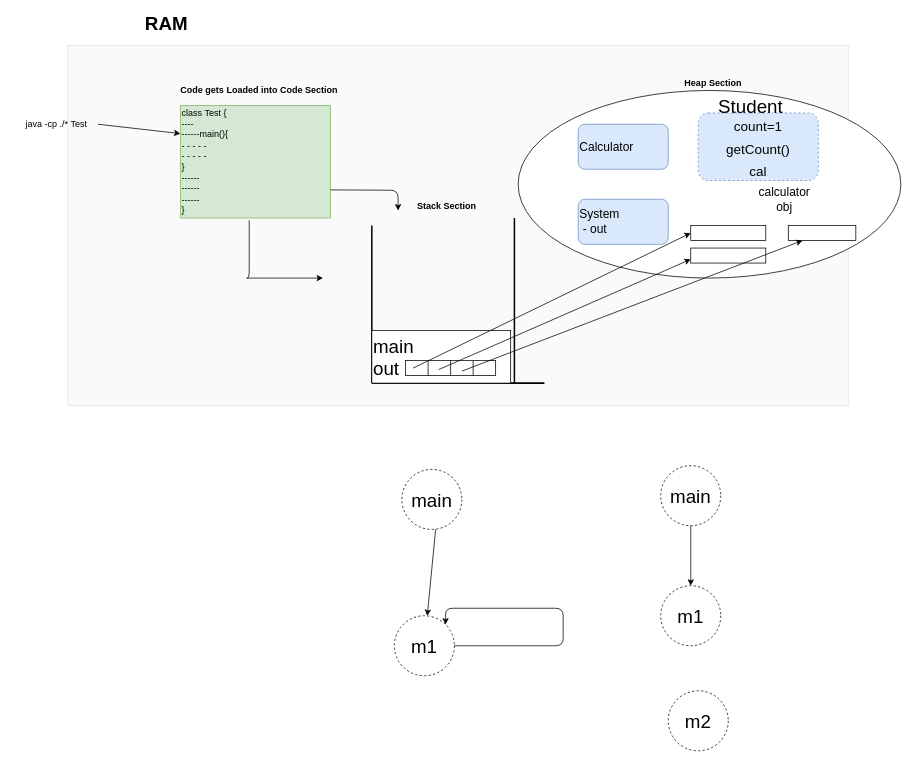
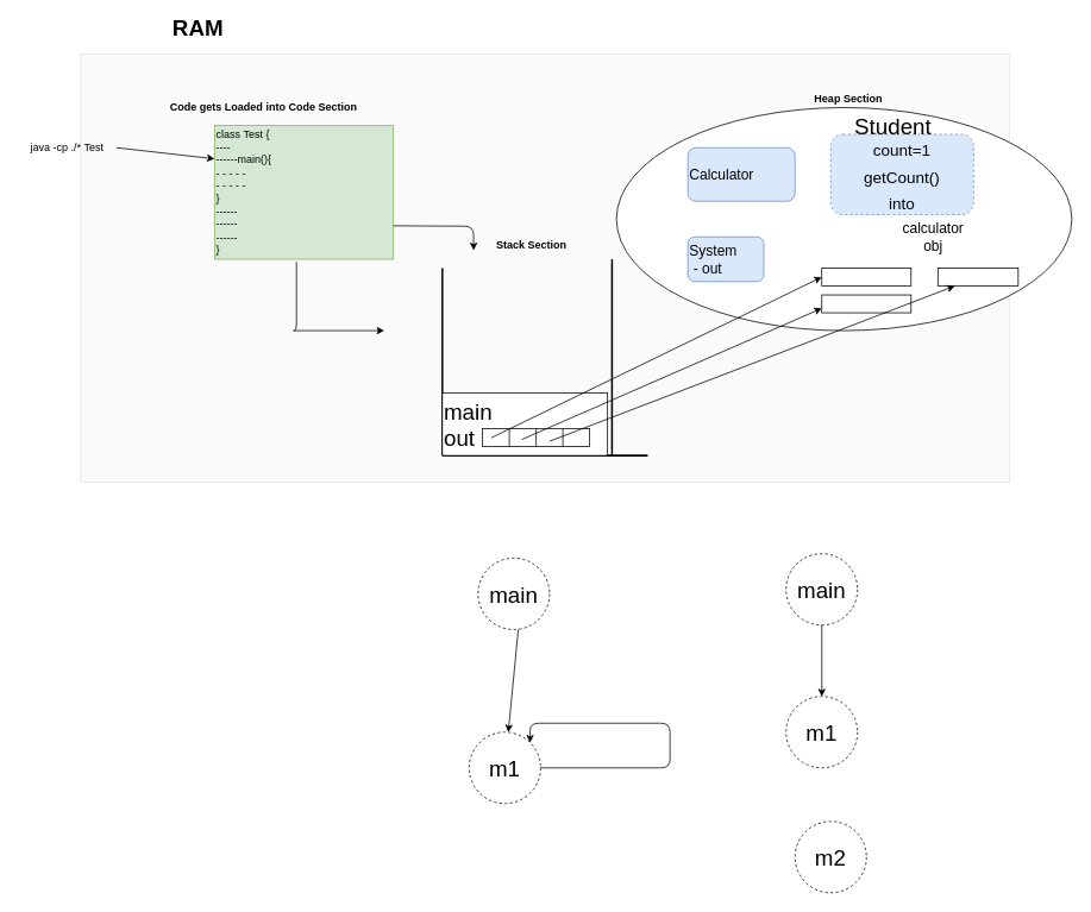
- <mxCell id="6" value="Code gets Loaded into Code Section" style="text;html=1;strokeColor=none;fillColor=none;align=center;verticalAlign=middle;whiteSpace=wrap;rounded=0;fontStyle=1" parent="1" vertex="1"><mxGeometry x="230" y="110" width="230" height="20" as="geometry" /></mxCell>
+ <mxCell id="6" value="Code gets Loaded into Code Section" style="text;html=1;strokeColor=none;fillColor=none;align=center;verticalAlign=middle;whiteSpace=wrap;rounded=0;fontStyle=1" parent="1" vertex="1"><mxGeometry x="180" y="110" width="230" height="20" as="geometry" /></mxCell>
- <mxCell id="17" value="&lt;font style=&quot;font-size: 18px&quot;&gt;count=1&lt;br&gt;getCount()&lt;br&gt;cal&lt;br&gt;&lt;/font&gt;" style="rounded=1;whiteSpace=wrap;html=1;fillColor=#dae8fc;fontSize=25;dashed=1;strokeColor=#6c8ebf;" parent="1" vertex="1"><mxGeometry x="930" y="150" width="160" height="90" as="geometry" /></mxCell>
+ <mxCell id="17" value="&lt;font style=&quot;font-size: 18px&quot;&gt;count=1&lt;br&gt;getCount()&lt;br&gt;into&lt;br&gt;&lt;/font&gt;" style="rounded=1;whiteSpace=wrap;html=1;fillColor=#dae8fc;fontSize=25;dashed=1;strokeColor=#6c8ebf;" parent="1" vertex="1"><mxGeometry x="930" y="150" width="160" height="90" as="geometry" /></mxCell>
- <mxCell id="29" value="System&lt;br&gt;&amp;nbsp;- out" style="rounded=1;whiteSpace=wrap;html=1;fontSize=16;align=left;fillColor=#dae8fc;strokeColor=#6c8ebf;" parent="1" vertex="1"><mxGeometry x="770" y="265" width="120" height="60" as="geometry" /></mxCell>
+ <mxCell id="29" value="System&lt;br&gt;&amp;nbsp;- out" style="rounded=1;whiteSpace=wrap;html=1;fontSize=16;align=left;fillColor=#dae8fc;strokeColor=#6c8ebf;" parent="1" vertex="1"><mxGeometry x="770" y="265" width="85" height="50" as="geometry" /></mxCell>
